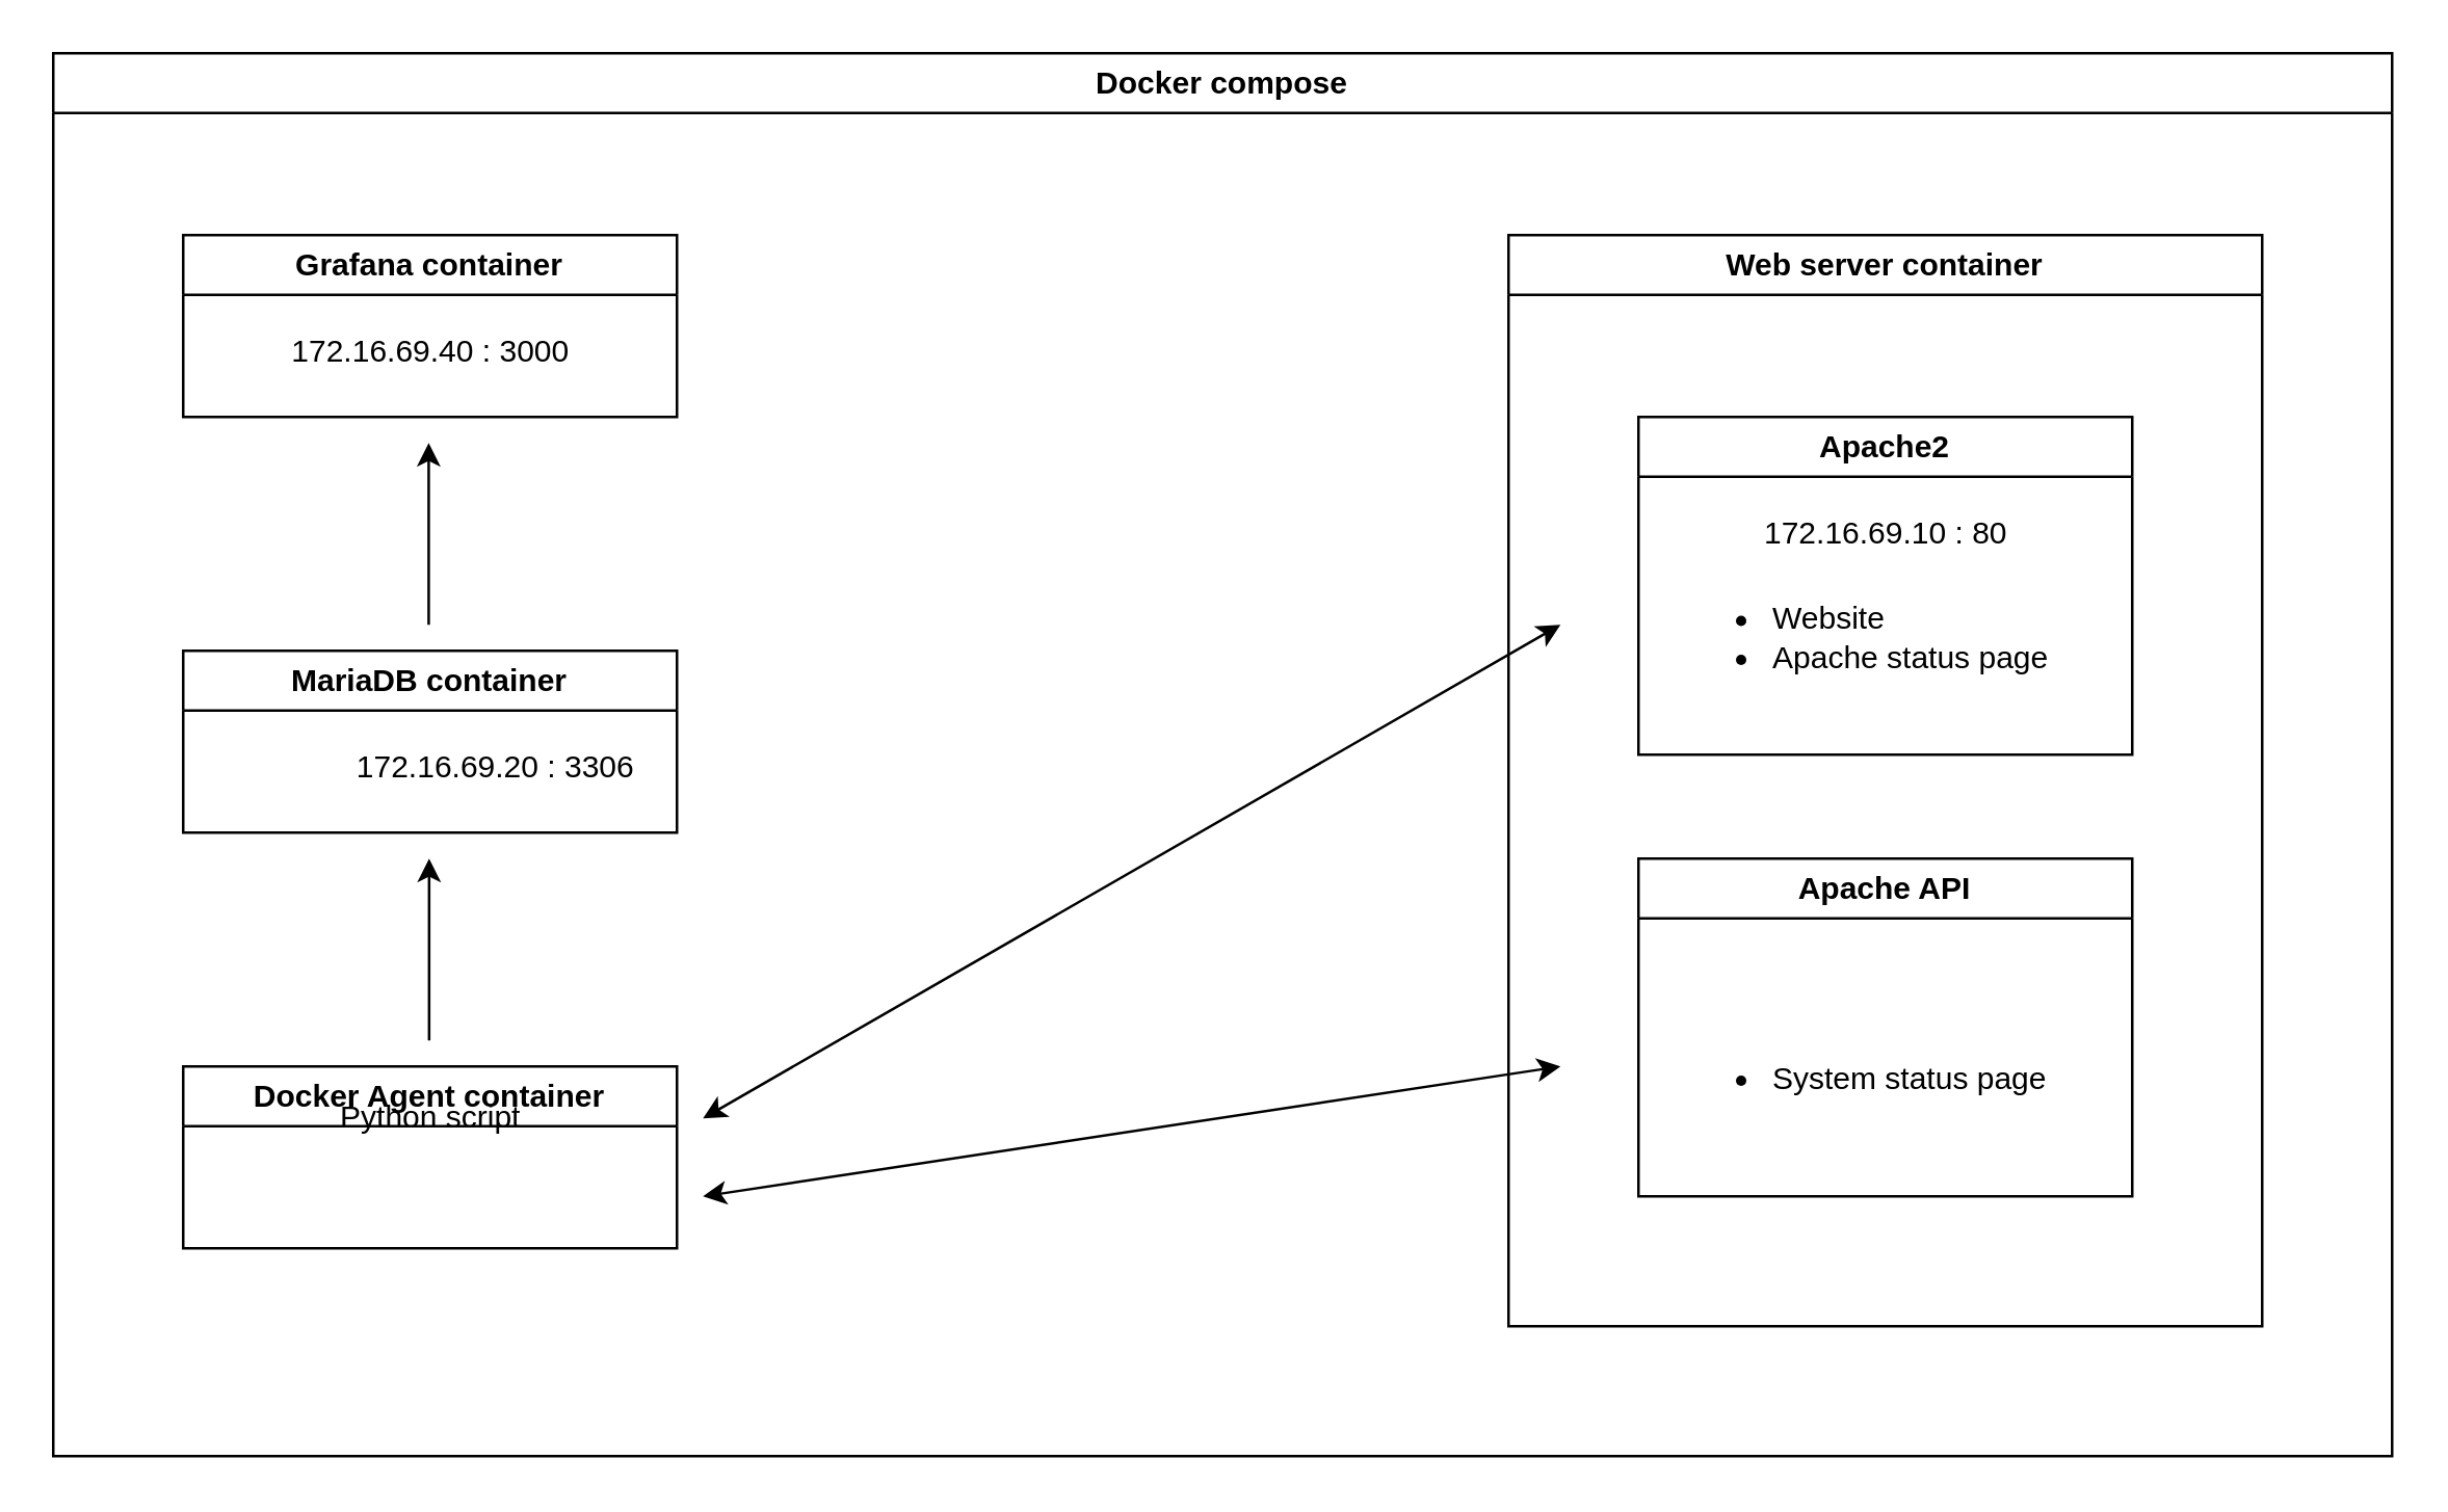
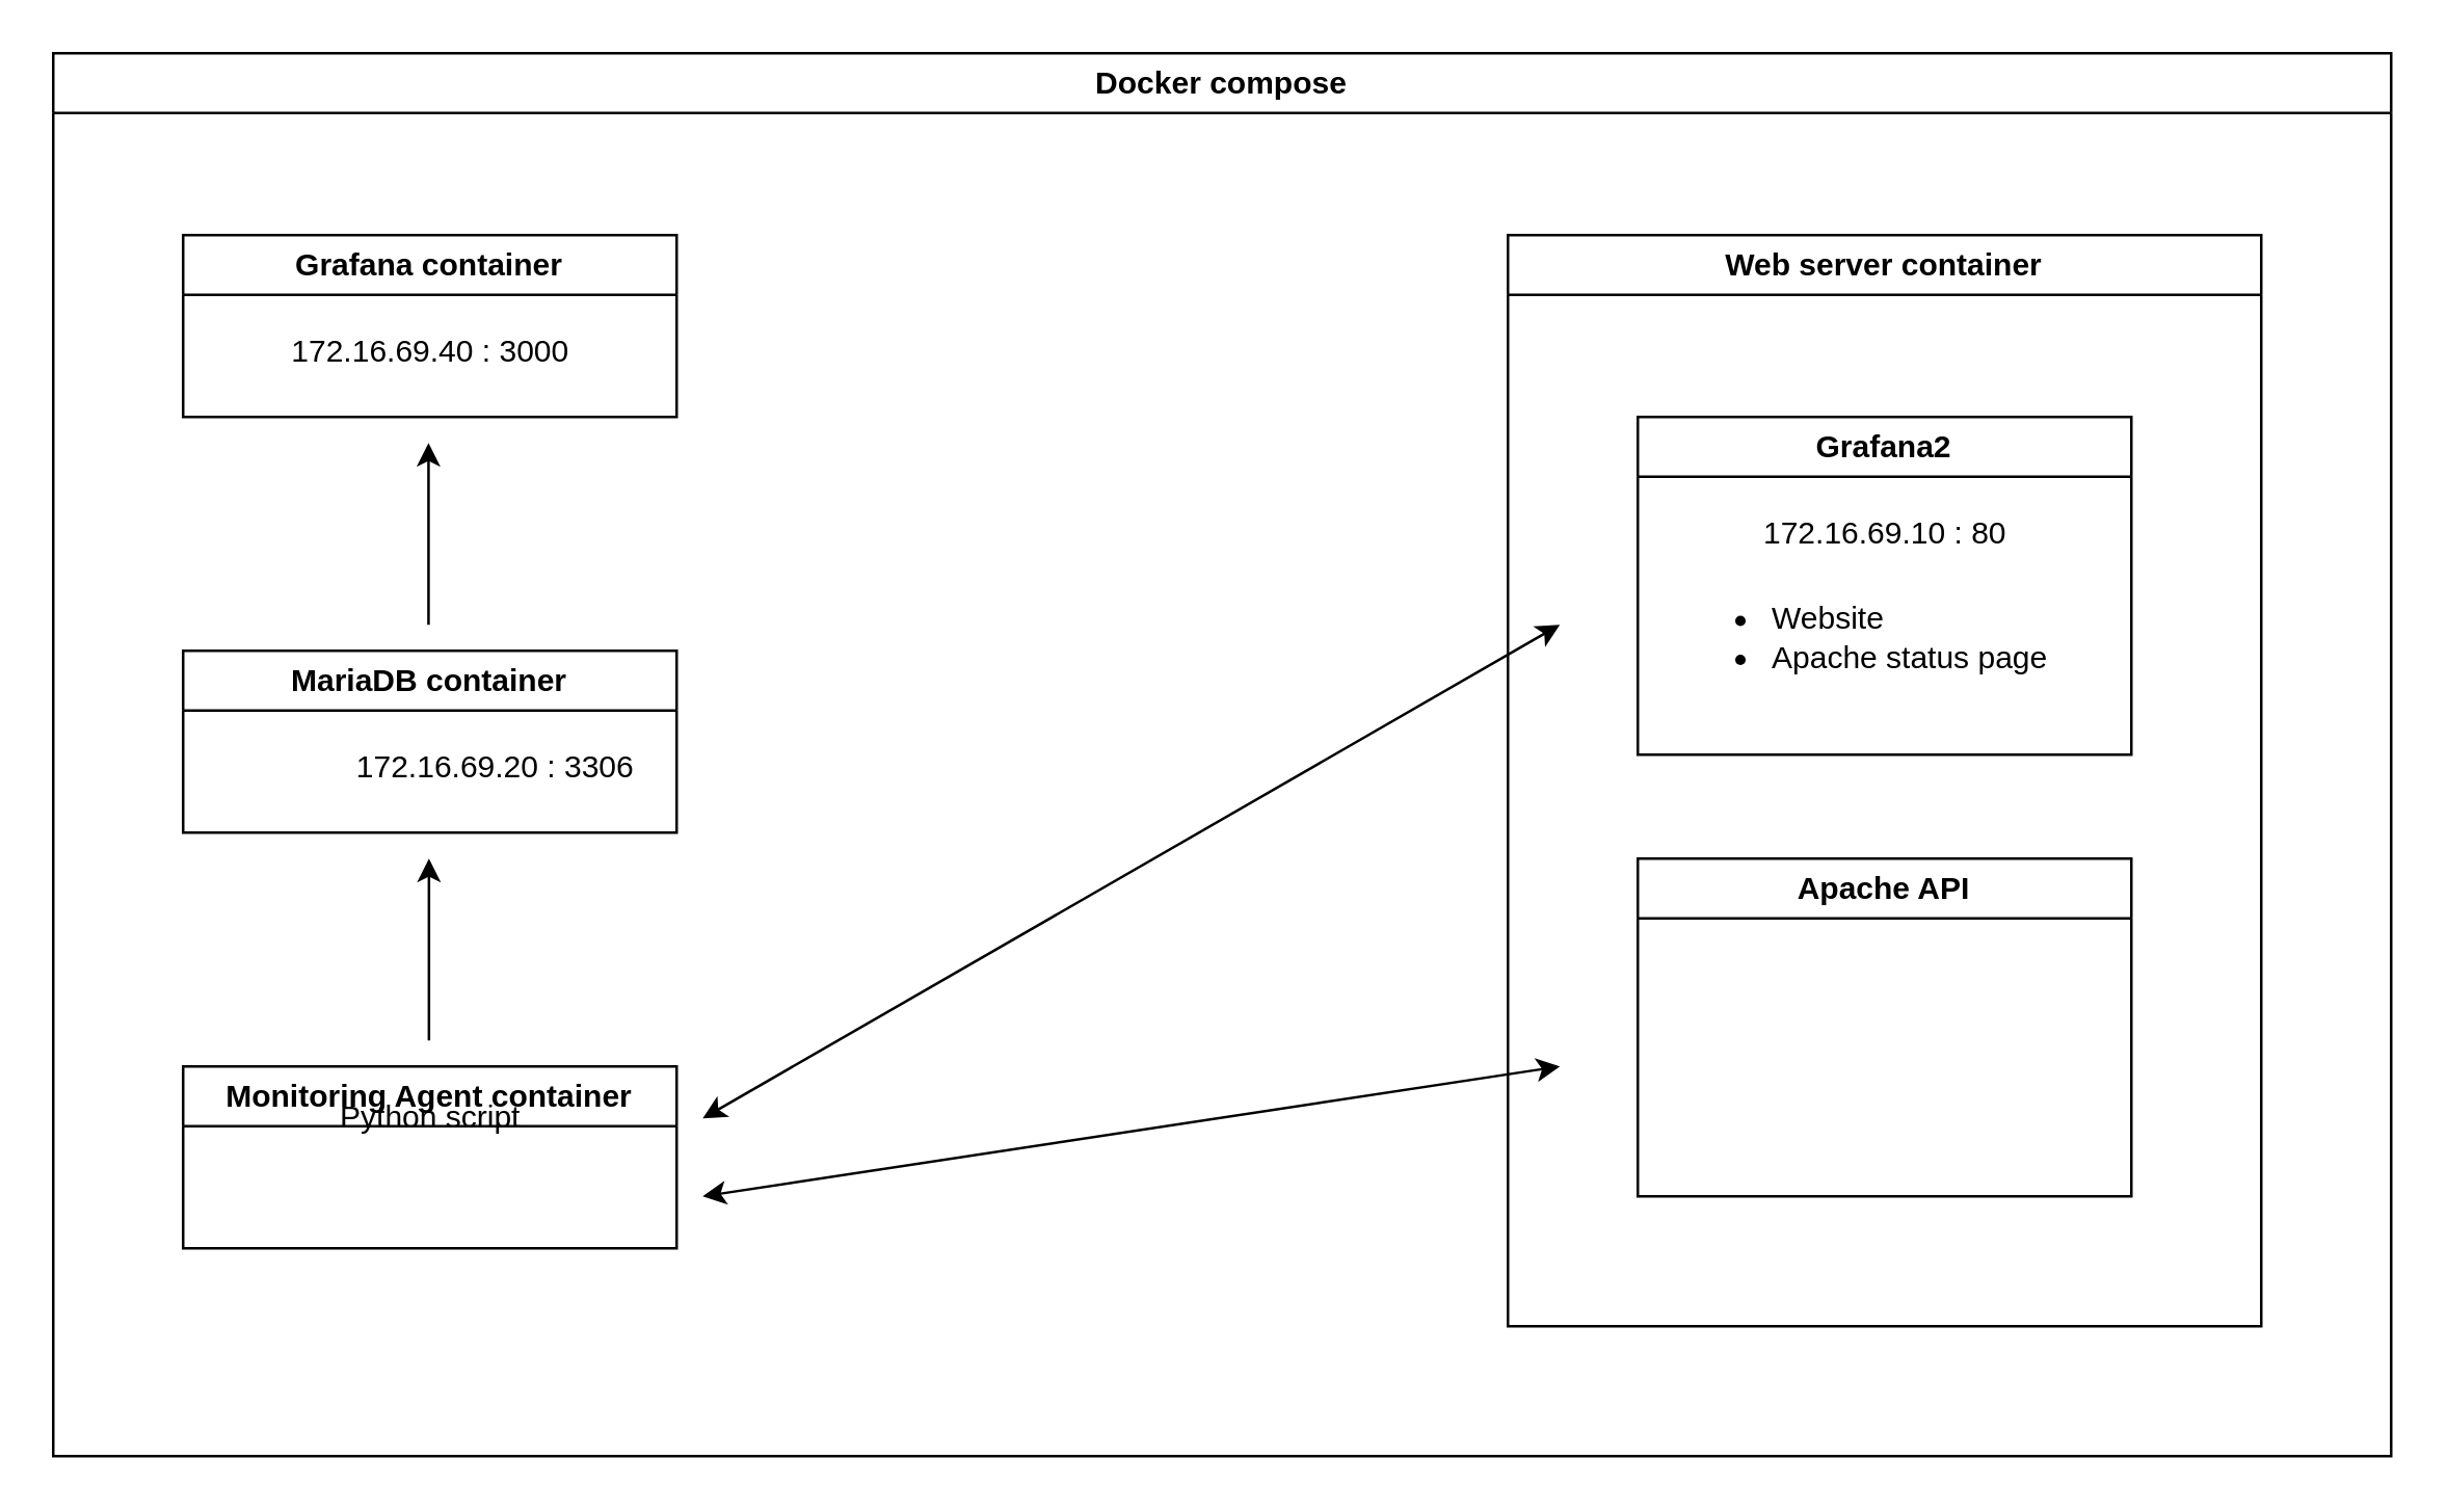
- <mxCell id="3" value="Apache2" style="swimlane;whiteSpace=wrap;html=1;" parent="2" vertex="1"><mxGeometry x="50" y="70" width="190" height="130" as="geometry"><mxRectangle x="70" y="70" width="100" height="30" as="alternateBounds" /></mxGeometry></mxCell>
+ <mxCell id="3" value="Grafana2" style="swimlane;whiteSpace=wrap;html=1;" parent="2" vertex="1"><mxGeometry x="50" y="70" width="190" height="130" as="geometry"><mxRectangle x="70" y="70" width="100" height="30" as="alternateBounds" /></mxGeometry></mxCell>
- <mxCell id="7" value="&lt;ul&gt;&lt;li&gt;System status page&lt;br&gt;&lt;/li&gt;&lt;/ul&gt;" style="text;html=1;align=left;verticalAlign=middle;resizable=0;points=[];autosize=1;strokeColor=none;fillColor=none;" parent="6" vertex="1"><mxGeometry x="10" y="60" width="170" height="50" as="geometry" /></mxCell>
- <mxCell id="12" value="Docker Agent container" style="swimlane;whiteSpace=wrap;html=1;" parent="1" vertex="1"><mxGeometry x="70" y="410" width="190" height="70" as="geometry"><mxRectangle x="70" y="70" width="100" height="30" as="alternateBounds" /></mxGeometry></mxCell>
+ <mxCell id="12" value="Monitoring Agent container" style="swimlane;whiteSpace=wrap;html=1;" parent="1" vertex="1"><mxGeometry x="70" y="410" width="190" height="70" as="geometry"><mxRectangle x="70" y="70" width="100" height="30" as="alternateBounds" /></mxGeometry></mxCell>
